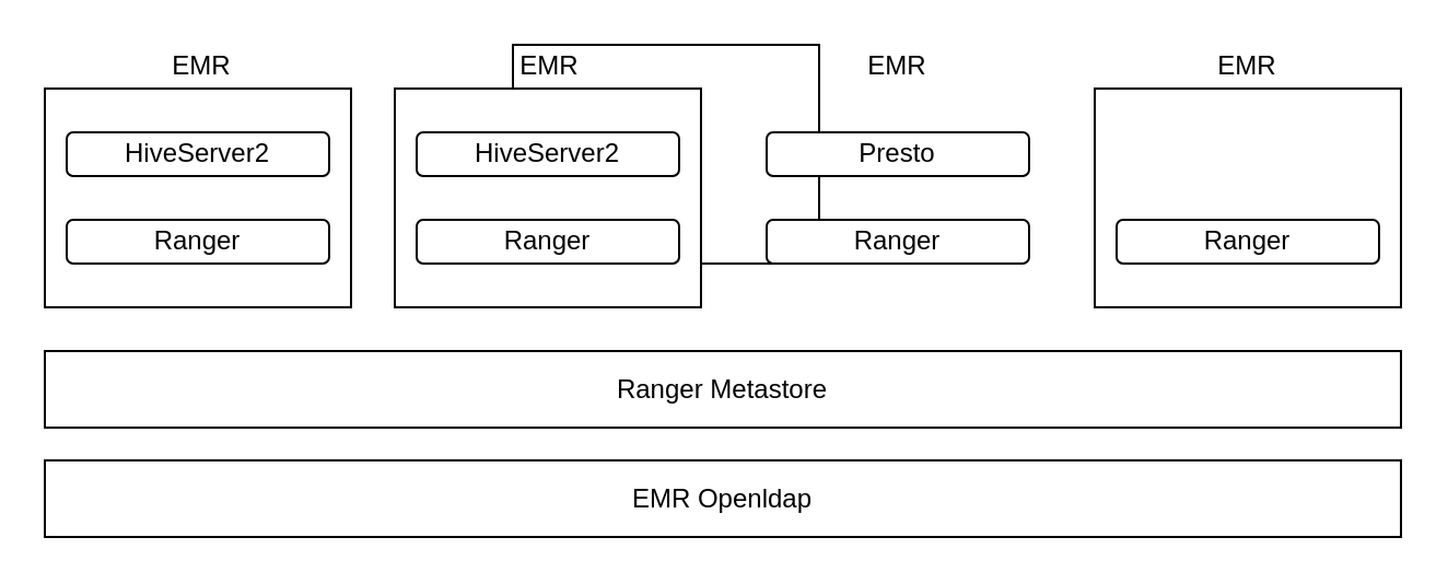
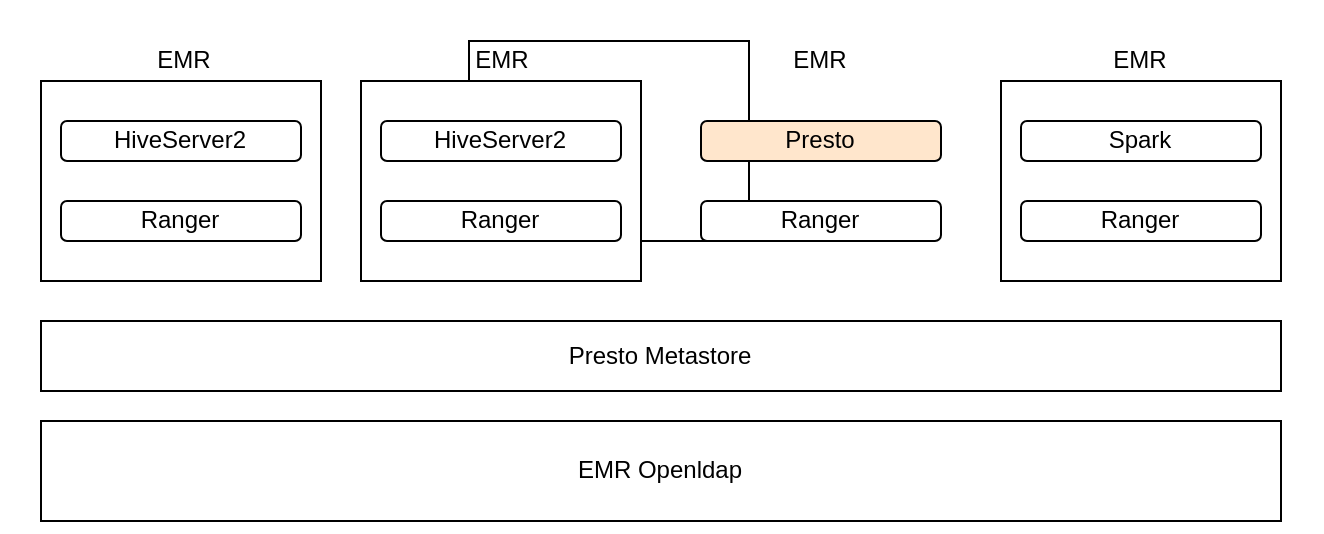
- <mxCell id="10" value="Presto" style="rounded=1;whiteSpace=wrap;html=1;" vertex="1" parent="1"><mxGeometry x="350" y="60" width="120" height="20" as="geometry" /></mxCell>
+ <mxCell id="10" value="Presto" style="rounded=1;whiteSpace=wrap;html=1;fillColor=#ffe6cc;" vertex="1" parent="1"><mxGeometry x="350" y="60" width="120" height="20" as="geometry" /></mxCell>
+ <mxCell id="12" value="Spark" style="rounded=1;whiteSpace=wrap;html=1;" vertex="1" parent="1"><mxGeometry x="510" y="60" width="120" height="20" as="geometry" /></mxCell>
- <mxCell id="13" value="Ranger Metastore" style="rounded=0;whiteSpace=wrap;html=1;" vertex="1" parent="1"><mxGeometry x="20" y="160" width="620" height="35" as="geometry" /></mxCell>
+ <mxCell id="13" value="Presto Metastore" style="rounded=0;whiteSpace=wrap;html=1;" vertex="1" parent="1"><mxGeometry x="20" y="160" width="620" height="35" as="geometry" /></mxCell>
- <mxCell id="4" value="EMR Openldap" style="rounded=0;whiteSpace=wrap;html=1;" vertex="1" parent="1"><mxGeometry x="20" y="210" width="620" height="35" as="geometry" /></mxCell>
+ <mxCell id="4" value="EMR Openldap" style="rounded=0;whiteSpace=wrap;html=1;" vertex="1" parent="1"><mxGeometry x="20" y="210" width="620" height="50" as="geometry" /></mxCell>
